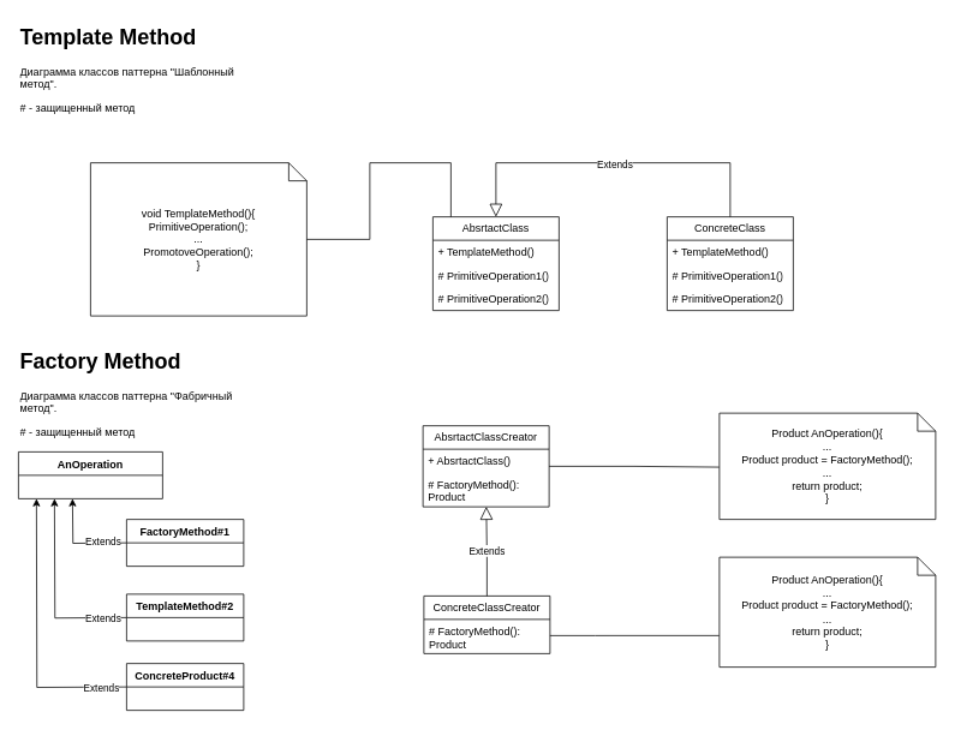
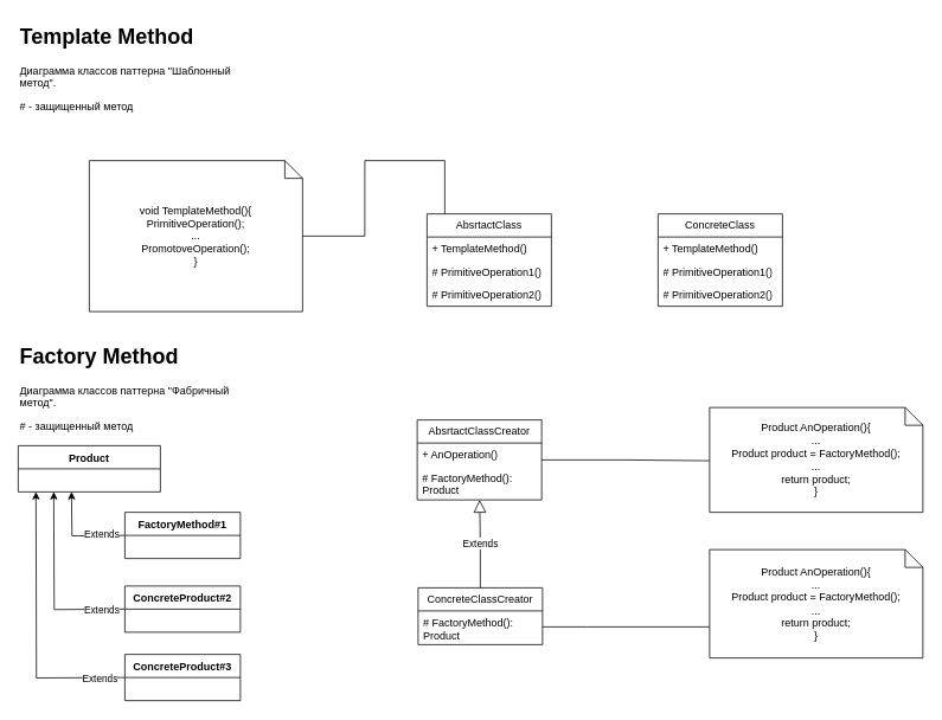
- <mxCell id="7" style="edgeStyle=orthogonalEdgeStyle;rounded=0;orthogonalLoop=1;jettySize=auto;html=1;entryX=0.5;entryY=0;entryDx=0;entryDy=0;exitX=0.5;exitY=0;exitDx=0;exitDy=0;endSize=12;endArrow=block;endFill=0;" edge="1" parent="1" source="9" target="3"><mxGeometry relative="1" as="geometry"><Array as="points"><mxPoint x="810" y="180" /><mxPoint x="550" y="180" /></Array></mxGeometry></mxCell>
- <mxCell id="8" value="Extends" style="edgeLabel;html=1;align=center;verticalAlign=middle;resizable=0;points=[];" vertex="1" connectable="0" parent="7"><mxGeometry x="-0.005" y="1" relative="1" as="geometry"><mxPoint as="offset" /></mxGeometry></mxCell>
- <mxCell id="17" value="+ AbsrtactClass()" style="text;strokeColor=none;fillColor=none;align=left;verticalAlign=top;spacingLeft=4;spacingRight=4;overflow=hidden;rotatable=0;points=[[0,0.5],[1,0.5]];portConstraint=eastwest;whiteSpace=wrap;html=1;" vertex="1" parent="16"><mxGeometry y="26" width="140" height="26" as="geometry" /></mxCell>
+ <mxCell id="17" value="+ AnOperation()" style="text;strokeColor=none;fillColor=none;align=left;verticalAlign=top;spacingLeft=4;spacingRight=4;overflow=hidden;rotatable=0;points=[[0,0.5],[1,0.5]];portConstraint=eastwest;whiteSpace=wrap;html=1;" vertex="1" parent="16"><mxGeometry y="26" width="140" height="26" as="geometry" /></mxCell>
- <mxCell id="19" value="AnOperation" style="swimlane;fontStyle=1;align=center;verticalAlign=top;childLayout=stackLayout;horizontal=1;startSize=26;horizontalStack=0;resizeParent=1;resizeParentMax=0;resizeLast=0;collapsible=1;marginBottom=0;whiteSpace=wrap;html=1;" vertex="1" parent="1"><mxGeometry x="20" y="501" width="160" height="52" as="geometry" /></mxCell>
+ <mxCell id="19" value="Product" style="swimlane;fontStyle=1;align=center;verticalAlign=top;childLayout=stackLayout;horizontal=1;startSize=26;horizontalStack=0;resizeParent=1;resizeParentMax=0;resizeLast=0;collapsible=1;marginBottom=0;whiteSpace=wrap;html=1;" vertex="1" parent="1"><mxGeometry x="20" y="501" width="160" height="52" as="geometry" /></mxCell>
- <mxCell id="29" value="TemplateMethod#2" style="swimlane;fontStyle=1;align=center;verticalAlign=top;childLayout=stackLayout;horizontal=1;startSize=26;horizontalStack=0;resizeParent=1;resizeParentMax=0;resizeLast=0;collapsible=1;marginBottom=0;whiteSpace=wrap;html=1;" vertex="1" parent="1"><mxGeometry x="140" y="659" width="130" height="52" as="geometry" /></mxCell>
+ <mxCell id="29" value="ConcreteProduct#2" style="swimlane;fontStyle=1;align=center;verticalAlign=top;childLayout=stackLayout;horizontal=1;startSize=26;horizontalStack=0;resizeParent=1;resizeParentMax=0;resizeLast=0;collapsible=1;marginBottom=0;whiteSpace=wrap;html=1;" vertex="1" parent="1"><mxGeometry x="140" y="659" width="130" height="52" as="geometry" /></mxCell>
- <mxCell id="32" value="ConcreteProduct#4" style="swimlane;fontStyle=1;align=center;verticalAlign=top;childLayout=stackLayout;horizontal=1;startSize=26;horizontalStack=0;resizeParent=1;resizeParentMax=0;resizeLast=0;collapsible=1;marginBottom=0;whiteSpace=wrap;html=1;" vertex="1" parent="1"><mxGeometry x="140" y="736" width="130" height="52" as="geometry" /></mxCell>
+ <mxCell id="32" value="ConcreteProduct#3" style="swimlane;fontStyle=1;align=center;verticalAlign=top;childLayout=stackLayout;horizontal=1;startSize=26;horizontalStack=0;resizeParent=1;resizeParentMax=0;resizeLast=0;collapsible=1;marginBottom=0;whiteSpace=wrap;html=1;" vertex="1" parent="1"><mxGeometry x="140" y="736" width="130" height="52" as="geometry" /></mxCell>
